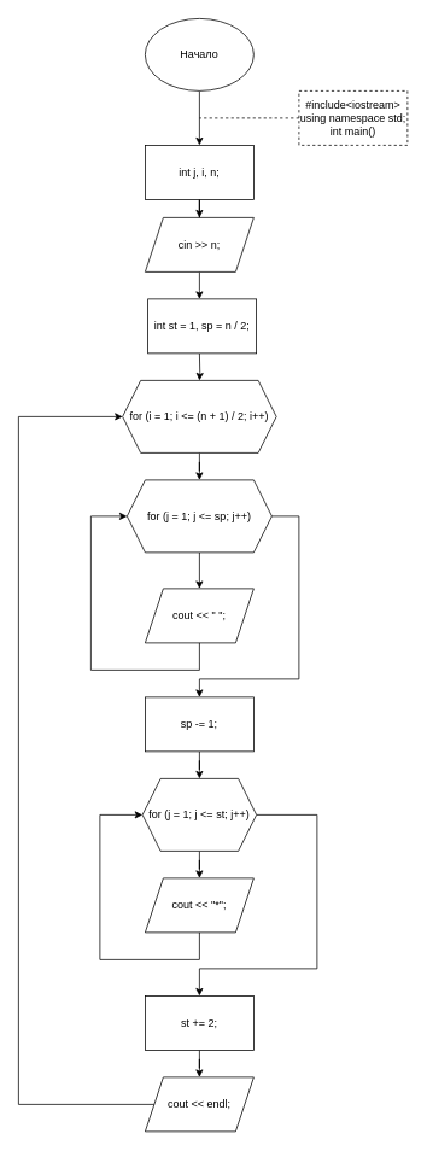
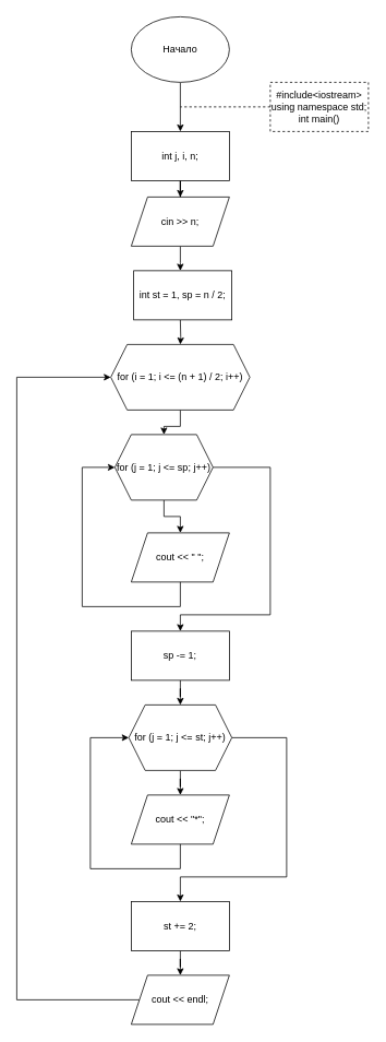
- <mxCell id="15" value="&lt;span&gt;&#09;&#09;&lt;/span&gt;for (j = 1; j &amp;lt;= sp; j++)" style="shape=hexagon;perimeter=hexagonPerimeter2;whiteSpace=wrap;html=1;fixedSize=1;" parent="1" vertex="1"><mxGeometry x="140" y="530" width="160" height="80" as="geometry" /></mxCell>
+ <mxCell id="15" value="&lt;span&gt;&#09;&#09;&lt;/span&gt;for (j = 1; j &amp;lt;= sp; j++)" style="shape=hexagon;perimeter=hexagonPerimeter2;whiteSpace=wrap;html=1;fixedSize=1;" parent="1" vertex="1"><mxGeometry x="140" y="530" width="120" height="80" as="geometry" /></mxCell>
